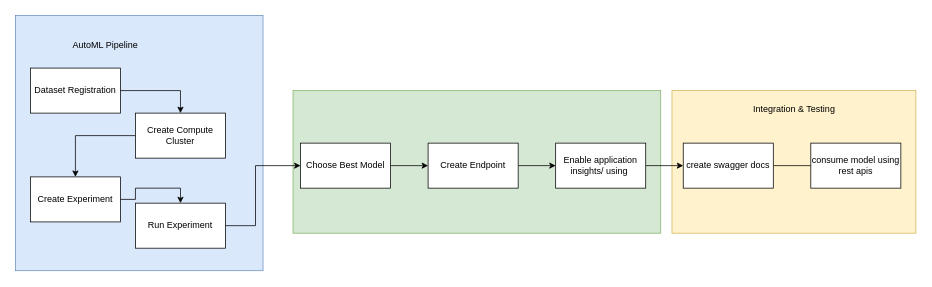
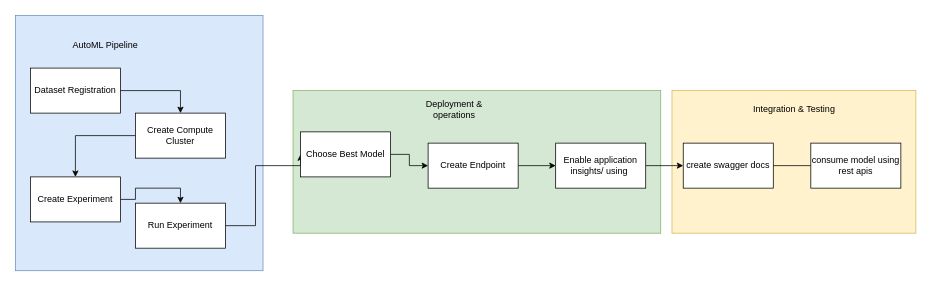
+ <mxCell id="23" value="Deployment &amp;amp; operations" style="text;html=1;strokeColor=none;fillColor=none;align=center;verticalAlign=middle;whiteSpace=wrap;rounded=0;" vertex="1" parent="1"><mxGeometry x="540" y="130" width="130" height="30" as="geometry" /></mxCell>
- <mxCell id="14" value="Choose Best Model" style="rounded=0;whiteSpace=wrap;html=1;" vertex="1" parent="1"><mxGeometry x="400" y="190" width="120" height="60" as="geometry" /></mxCell>
+ <mxCell id="14" value="Choose Best Model" style="rounded=0;whiteSpace=wrap;html=1;" vertex="1" parent="1"><mxGeometry x="400" y="175" width="120" height="60" as="geometry" /></mxCell>
